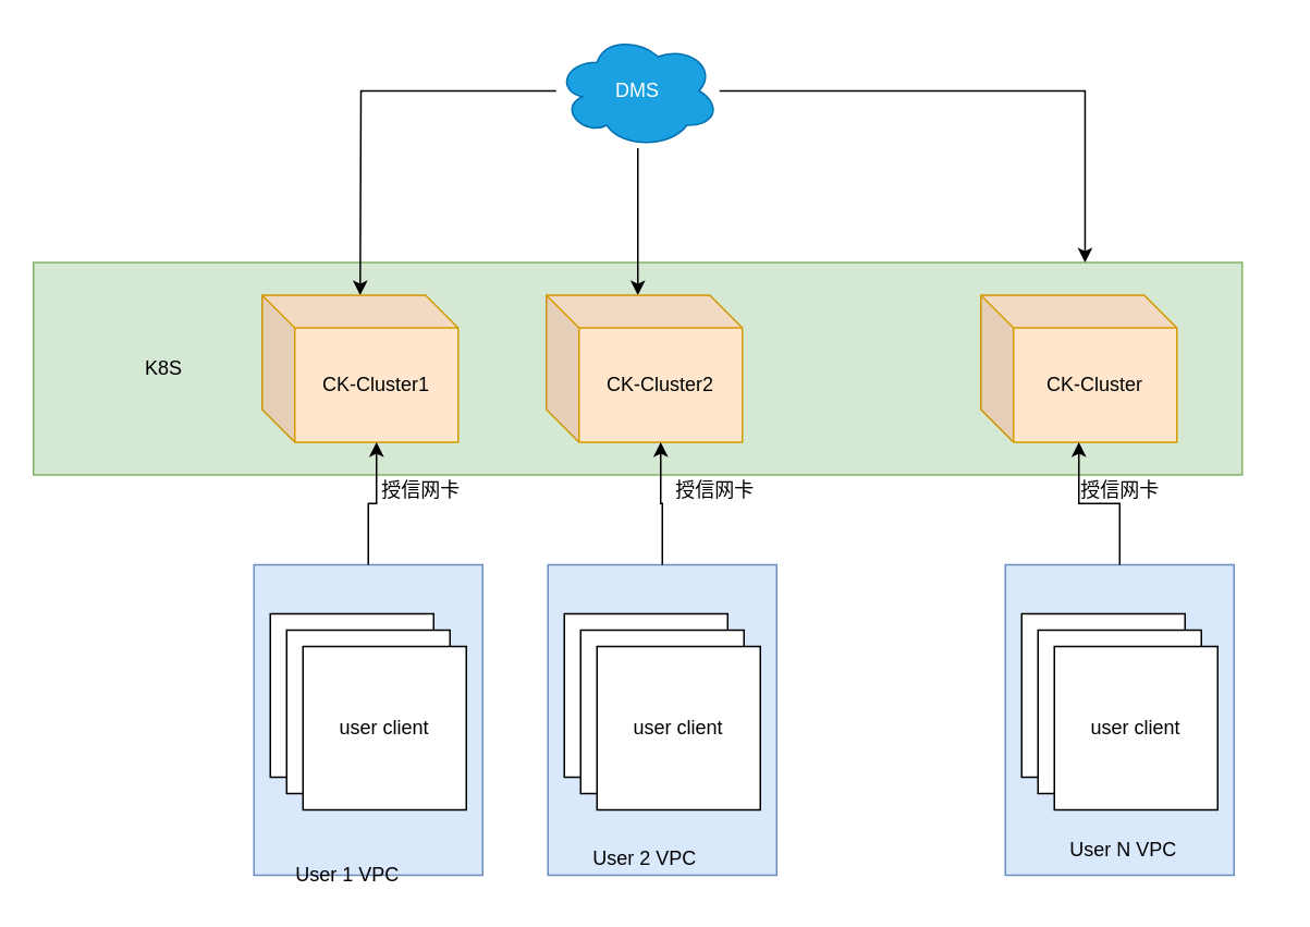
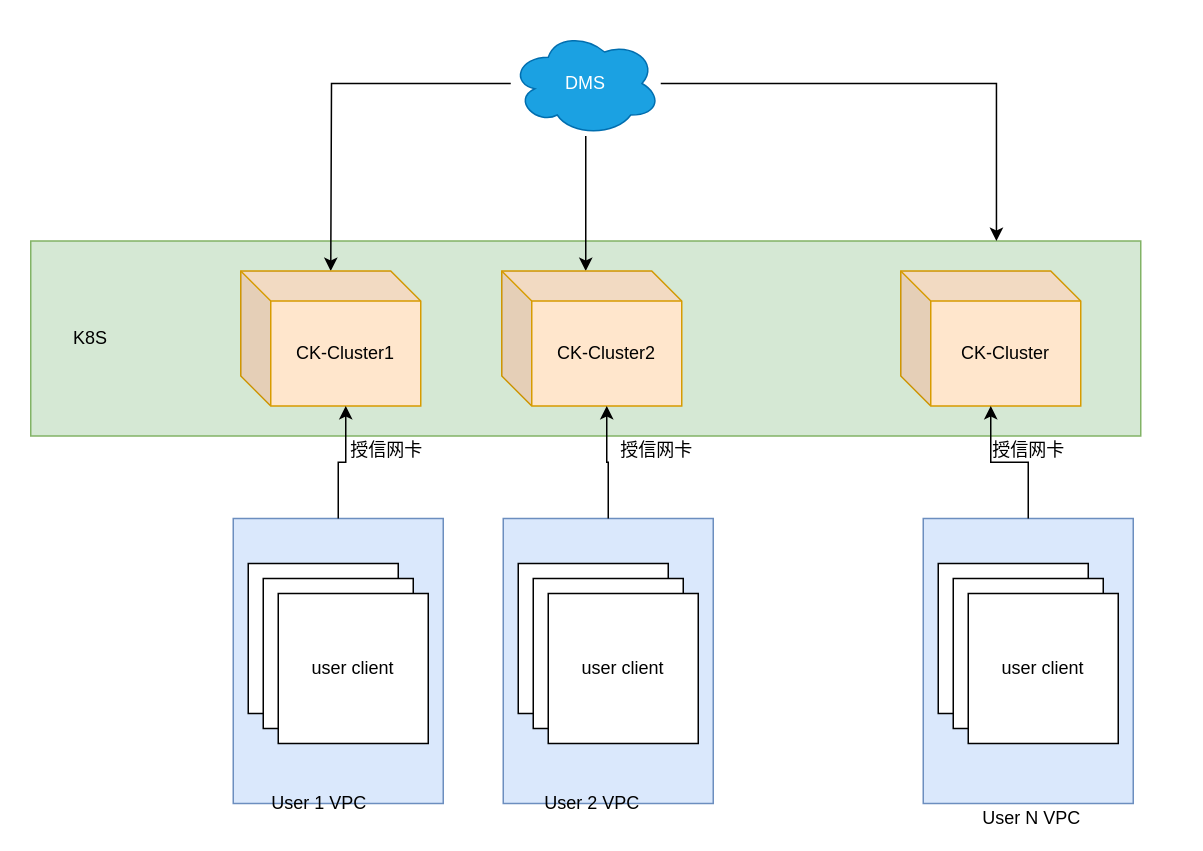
- <mxCell id="13" value="K8S" style="text;html=1;strokeColor=none;fillColor=none;align=center;verticalAlign=middle;whiteSpace=wrap;rounded=0;" parent="1" vertex="1"><mxGeometry x="80" y="215" width="40" height="20" as="geometry" /></mxCell>
+ <mxCell id="13" value="K8S" style="text;html=1;strokeColor=none;fillColor=none;align=center;verticalAlign=middle;whiteSpace=wrap;rounded=0;" parent="1" vertex="1"><mxGeometry x="40" y="215" width="40" height="20" as="geometry" /></mxCell>
- <mxCell id="28" value="User N VPC" style="text;html=1;strokeColor=none;fillColor=none;align=center;verticalAlign=middle;whiteSpace=wrap;rounded=0;" parent="1" vertex="1"><mxGeometry x="640" y="510" width="95" height="20" as="geometry" /></mxCell>
+ <mxCell id="28" value="User N VPC" style="text;html=1;strokeColor=none;fillColor=none;align=center;verticalAlign=middle;whiteSpace=wrap;rounded=0;" parent="1" vertex="1"><mxGeometry x="640" y="535" width="95" height="20" as="geometry" /></mxCell>
- <mxCell id="27" value="User 2 VPC" style="text;html=1;strokeColor=none;fillColor=none;align=center;verticalAlign=middle;whiteSpace=wrap;rounded=0;" parent="1" vertex="1"><mxGeometry x="346.5" y="515" width="95" height="20" as="geometry" /></mxCell>
+ <mxCell id="27" value="User 2 VPC" style="text;html=1;strokeColor=none;fillColor=none;align=center;verticalAlign=middle;whiteSpace=wrap;rounded=0;" parent="1" vertex="1"><mxGeometry x="346.5" y="525" width="95" height="20" as="geometry" /></mxCell>
